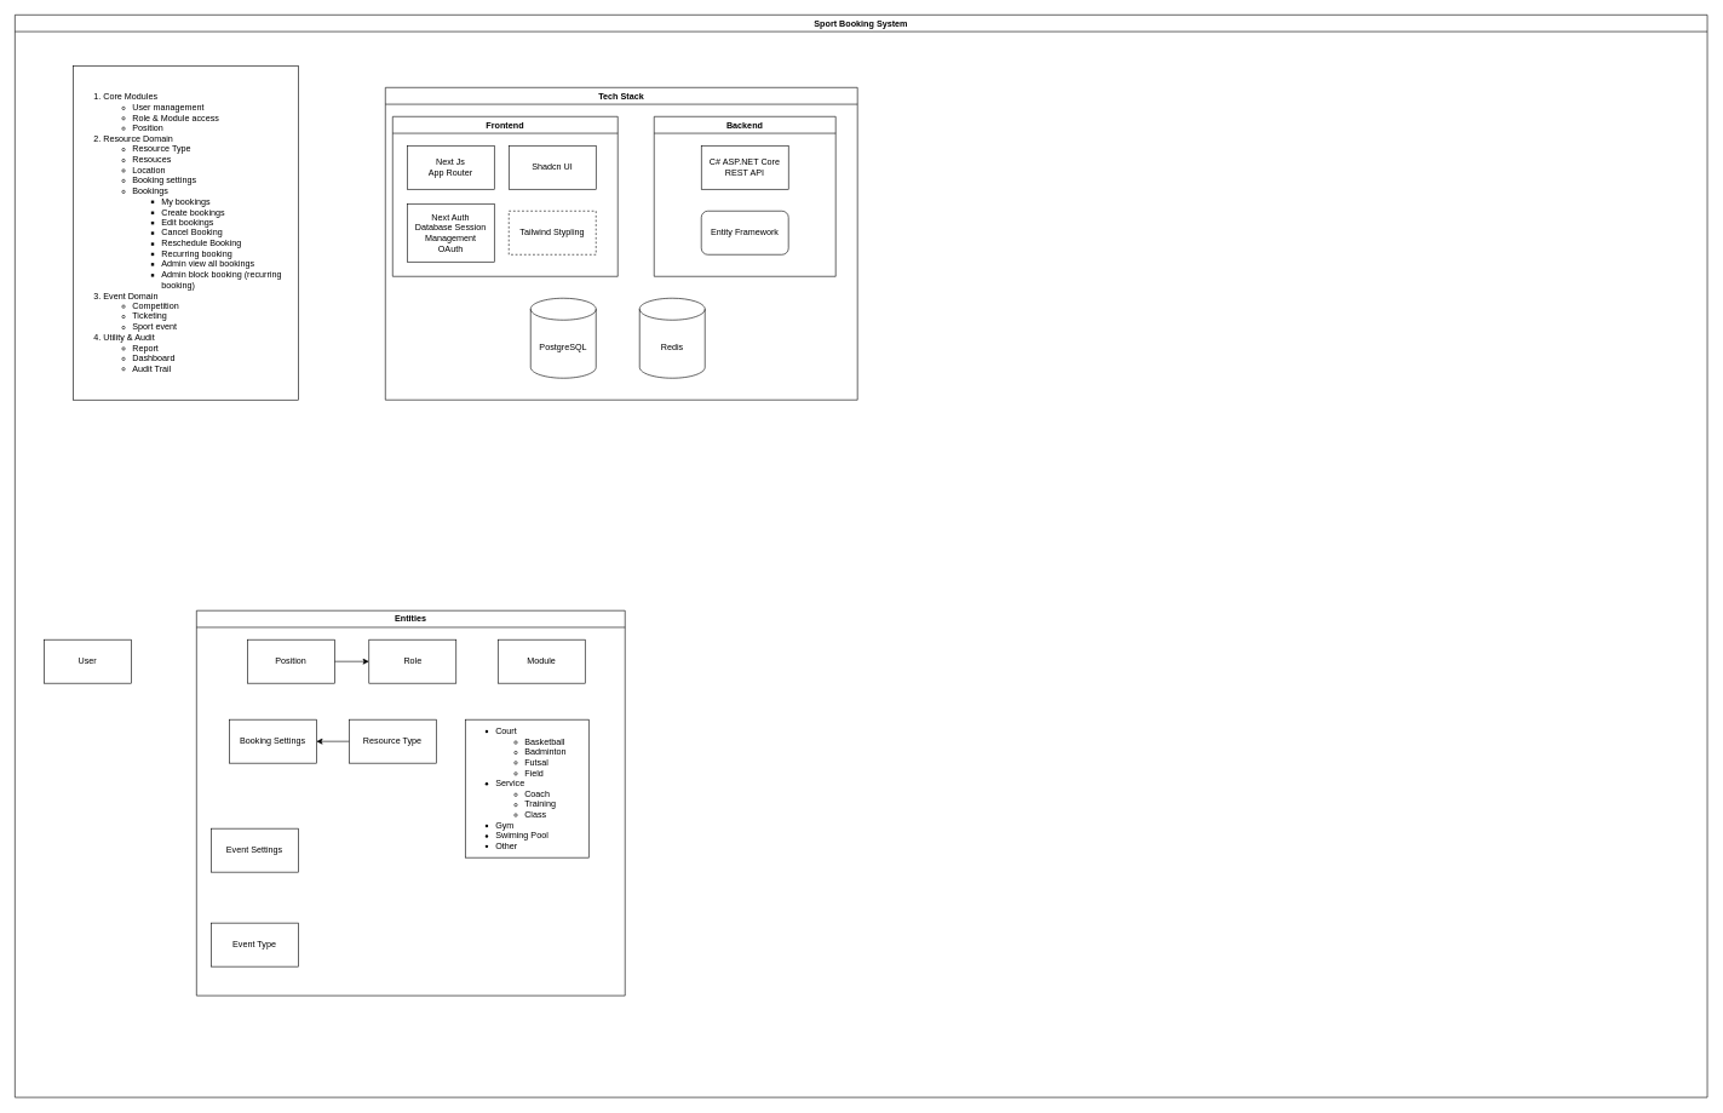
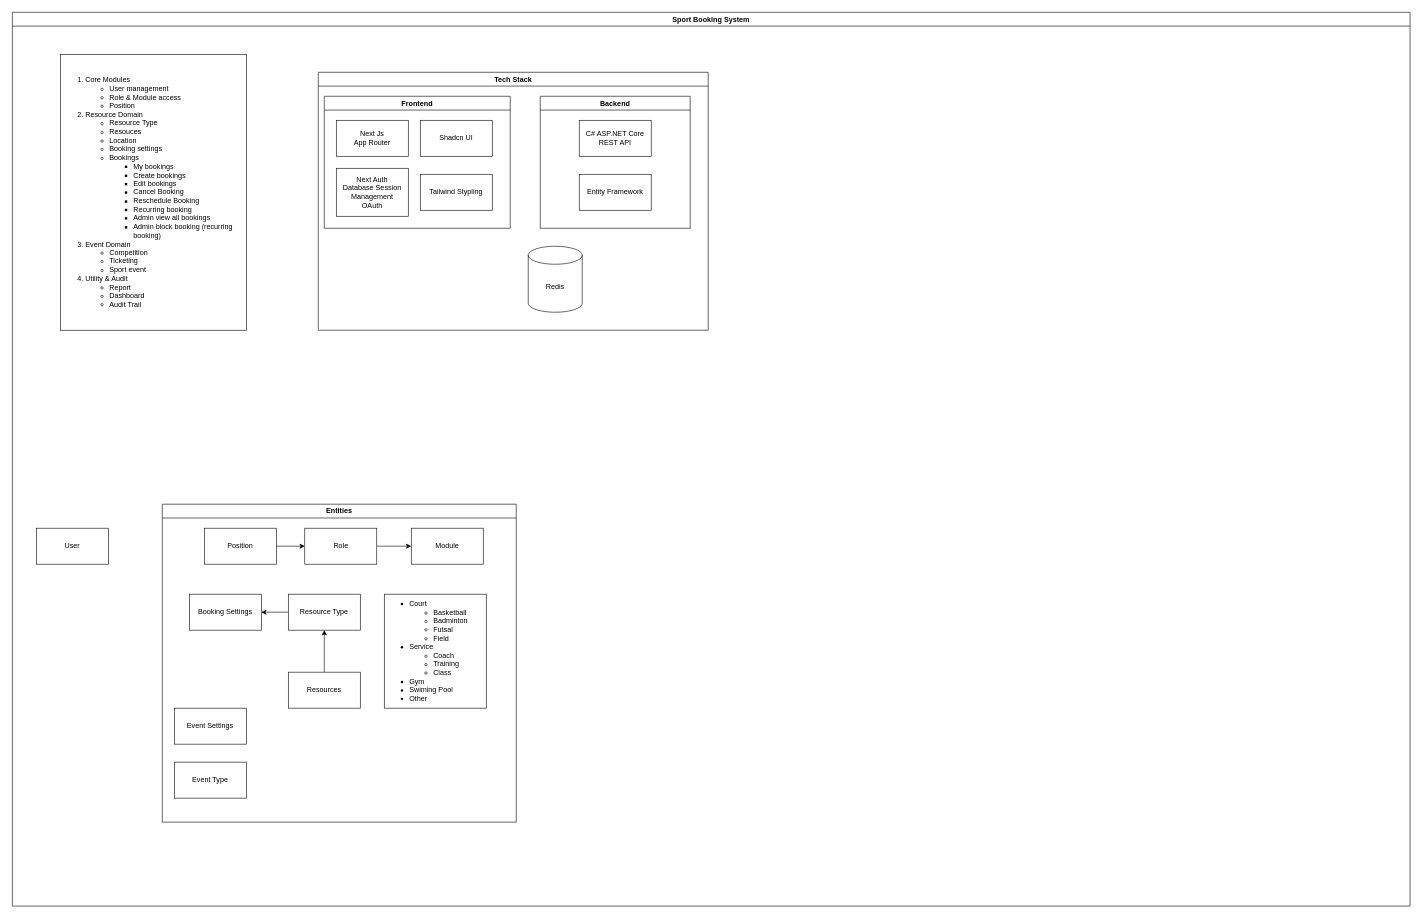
- <mxCell id="22" value="Tailwind Stypling" style="rounded=0;whiteSpace=wrap;html=1;dashed=1;" vertex="1" parent="20"><mxGeometry x="160" y="130" width="120" height="60" as="geometry" /></mxCell>
+ <mxCell id="22" value="Tailwind Stypling" style="rounded=0;whiteSpace=wrap;html=1;" vertex="1" parent="20"><mxGeometry x="160" y="130" width="120" height="60" as="geometry" /></mxCell>
- <mxCell id="27" value="Entity Framework" style="whiteSpace=wrap;html=1;rounded=1;" vertex="1" parent="25"><mxGeometry x="65" y="130" width="120" height="60" as="geometry" /></mxCell>
+ <mxCell id="27" value="Entity Framework" style="rounded=0;whiteSpace=wrap;html=1;" vertex="1" parent="25"><mxGeometry x="65" y="130" width="120" height="60" as="geometry" /></mxCell>
- <mxCell id="28" value="PostgreSQL" style="shape=cylinder3;whiteSpace=wrap;html=1;boundedLbl=1;backgroundOutline=1;size=15;" vertex="1" parent="19"><mxGeometry x="200" y="290" width="90" height="110" as="geometry" /></mxCell>
+ <mxCell id="7" value="" style="edgeStyle=orthogonalEdgeStyle;rounded=0;orthogonalLoop=1;jettySize=auto;html=1;" edge="1" parent="4" source="8" target="9"><mxGeometry relative="1" as="geometry" /></mxCell>
+ <mxCell id="14" value="" style="edgeStyle=orthogonalEdgeStyle;rounded=0;orthogonalLoop=1;jettySize=auto;html=1;" edge="1" parent="4" source="15" target="11"><mxGeometry relative="1" as="geometry" /></mxCell>
+ <mxCell id="15" value="Resources" style="rounded=0;whiteSpace=wrap;html=1;" vertex="1" parent="4"><mxGeometry x="210" y="280" width="120" height="60" as="geometry" /></mxCell>
- <mxCell id="17" value="Event Settings" style="rounded=0;whiteSpace=wrap;html=1;" vertex="1" parent="4"><mxGeometry x="20" y="300" width="120" height="60" as="geometry" /></mxCell>
+ <mxCell id="17" value="Event Settings" style="rounded=0;whiteSpace=wrap;html=1;" vertex="1" parent="4"><mxGeometry x="20" y="340" width="120" height="60" as="geometry" /></mxCell>
